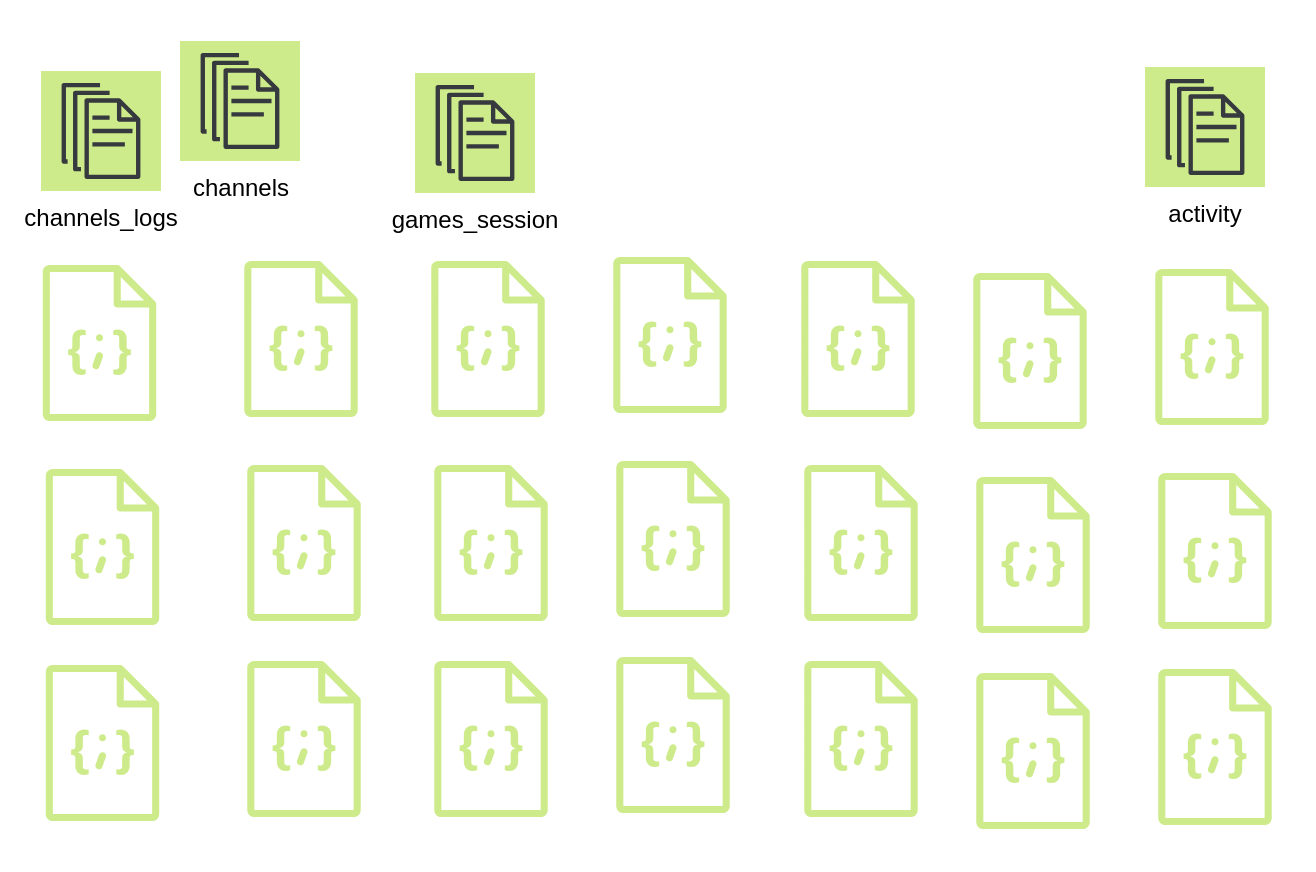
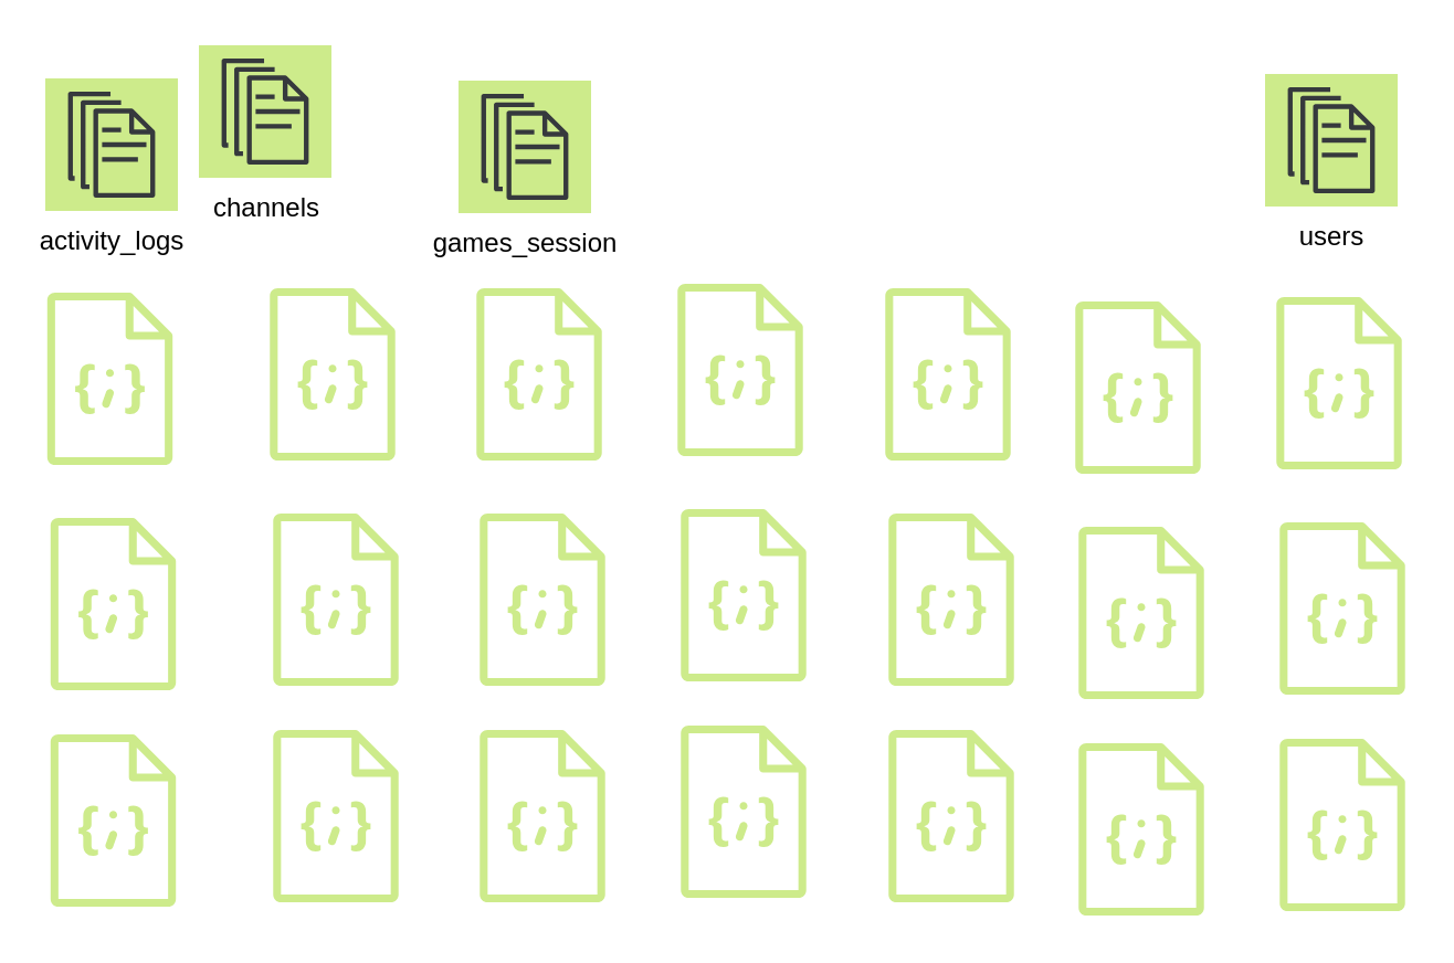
- <mxCell id="2" value="activity" style="sketch=0;outlineConnect=0;strokeColor=#36393d;fillColor=#cdeb8b;dashed=0;verticalLabelPosition=bottom;verticalAlign=top;align=center;html=1;fontSize=12;fontStyle=0;aspect=fixed;shape=mxgraph.aws4.resourceIcon;resIcon=mxgraph.aws4.documents;" vertex="1" parent="1"><mxGeometry x="572" y="33" width="60" height="60" as="geometry" /></mxCell>
+ <mxCell id="2" value="users" style="sketch=0;outlineConnect=0;strokeColor=#36393d;fillColor=#cdeb8b;dashed=0;verticalLabelPosition=bottom;verticalAlign=top;align=center;html=1;fontSize=12;fontStyle=0;aspect=fixed;shape=mxgraph.aws4.resourceIcon;resIcon=mxgraph.aws4.documents;" vertex="1" parent="1"><mxGeometry x="572" y="33" width="60" height="60" as="geometry" /></mxCell>
- <mxCell id="3" value="channels_logs" style="sketch=0;outlineConnect=0;strokeColor=#36393d;fillColor=#cdeb8b;dashed=0;verticalLabelPosition=bottom;verticalAlign=top;align=center;html=1;fontSize=12;fontStyle=0;aspect=fixed;shape=mxgraph.aws4.resourceIcon;resIcon=mxgraph.aws4.documents;" vertex="1" parent="1"><mxGeometry x="20" y="35" width="60" height="60" as="geometry" /></mxCell>
+ <mxCell id="3" value="activity_logs" style="sketch=0;outlineConnect=0;strokeColor=#36393d;fillColor=#cdeb8b;dashed=0;verticalLabelPosition=bottom;verticalAlign=top;align=center;html=1;fontSize=12;fontStyle=0;aspect=fixed;shape=mxgraph.aws4.resourceIcon;resIcon=mxgraph.aws4.documents;" vertex="1" parent="1"><mxGeometry x="20" y="35" width="60" height="60" as="geometry" /></mxCell>
